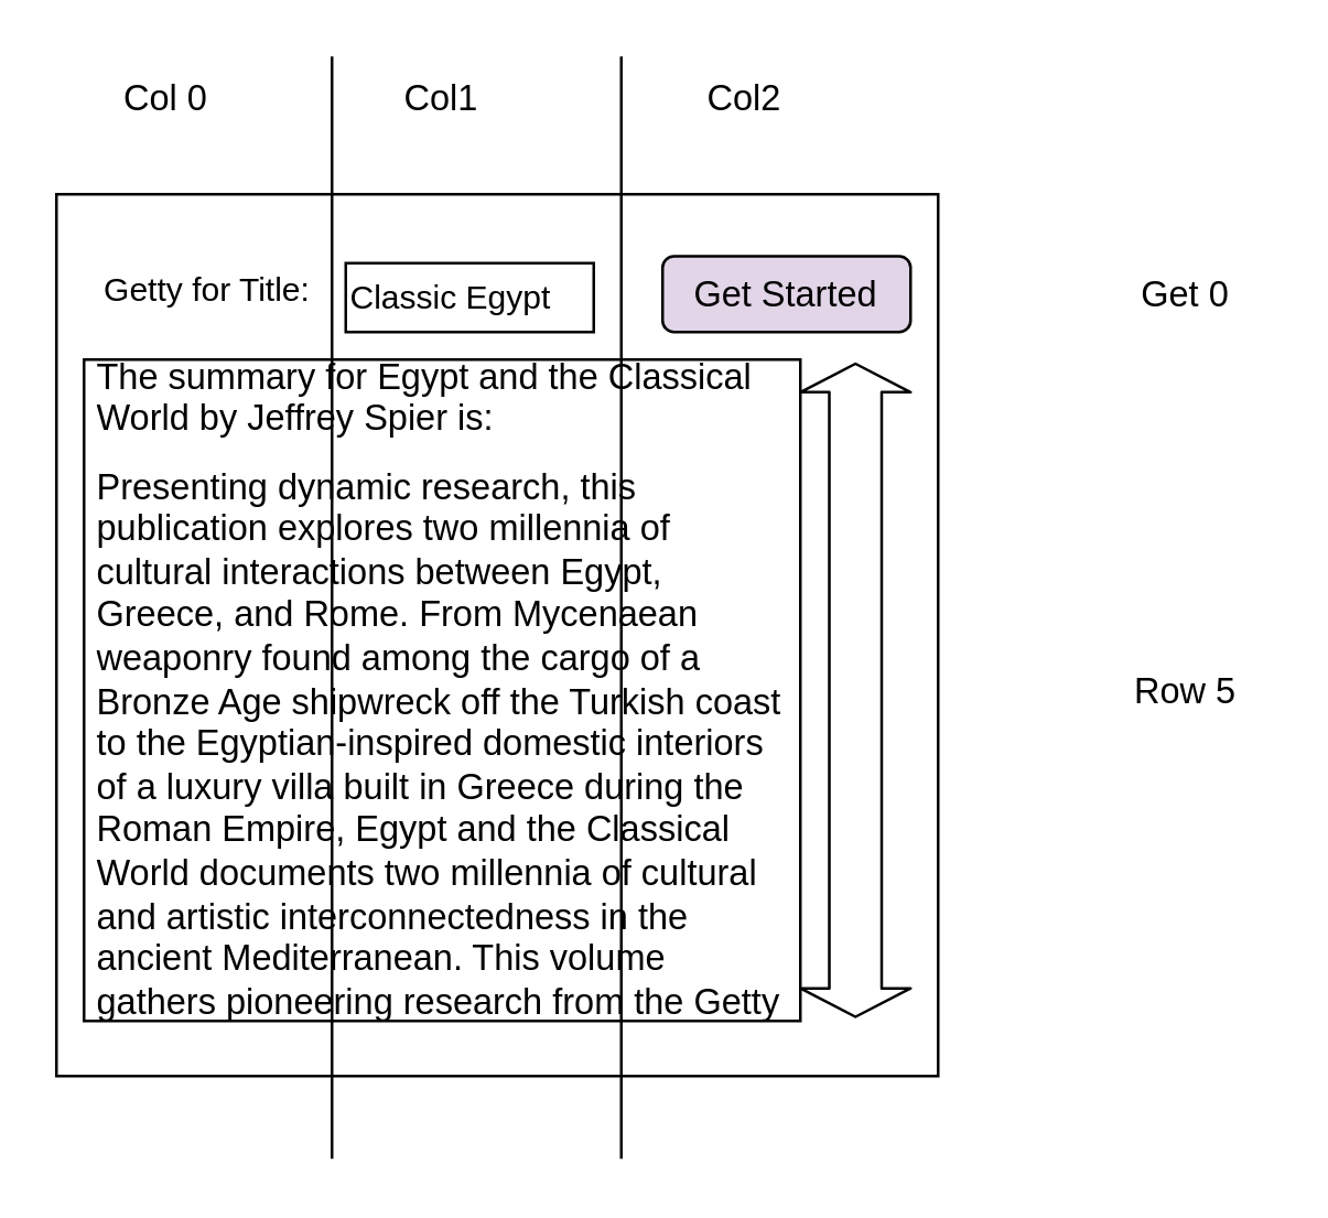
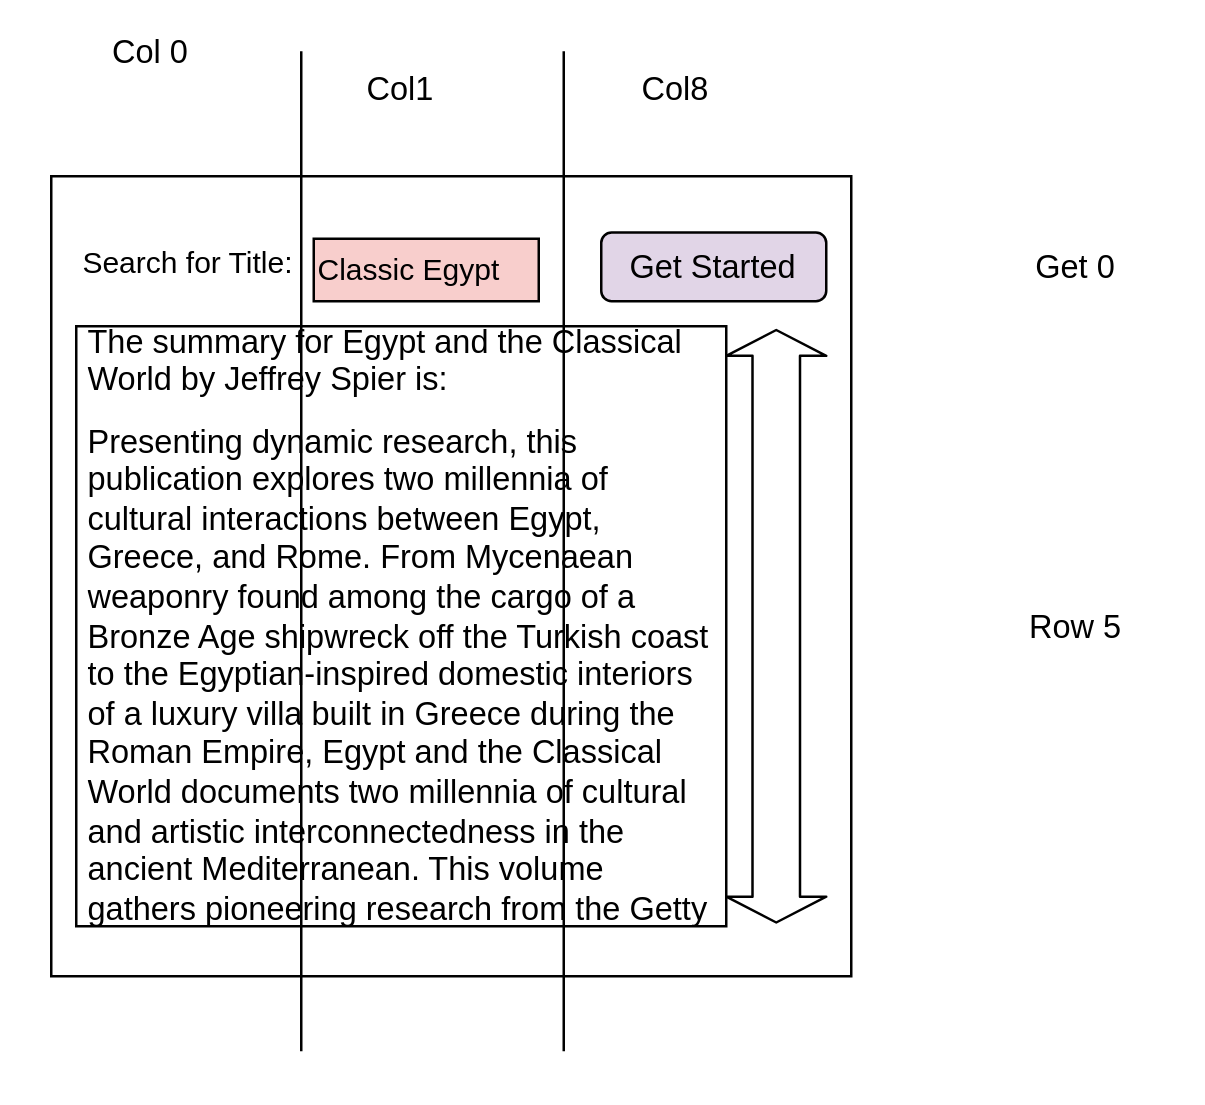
- <mxCell id="10" value="Col 0" style="text;html=1;strokeColor=none;fillColor=none;align=center;verticalAlign=middle;whiteSpace=wrap;rounded=0;fontSize=13;" parent="1" vertex="1"><mxGeometry x="30" y="20" width="60" height="30" as="geometry" /></mxCell>
+ <mxCell id="10" value="Col 0" style="text;html=1;strokeColor=none;fillColor=none;align=center;verticalAlign=middle;whiteSpace=wrap;rounded=0;fontSize=13;" parent="1" vertex="1"><mxGeometry x="30" y="5" width="60" height="30" as="geometry" /></mxCell>
- <mxCell id="12" value="Col2" style="text;html=1;strokeColor=none;fillColor=none;align=center;verticalAlign=middle;whiteSpace=wrap;rounded=0;fontSize=13;" parent="1" vertex="1"><mxGeometry x="240" y="20" width="60" height="30" as="geometry" /></mxCell>
+ <mxCell id="12" value="Col8" style="text;html=1;strokeColor=none;fillColor=none;align=center;verticalAlign=middle;whiteSpace=wrap;rounded=0;fontSize=13;" parent="1" vertex="1"><mxGeometry x="240" y="20" width="60" height="30" as="geometry" /></mxCell>
- <mxCell id="3" value="Getty for Title:" style="text;html=1;strokeColor=none;fillColor=none;align=center;verticalAlign=middle;whiteSpace=wrap;rounded=0;" parent="1" vertex="1"><mxGeometry x="20" y="90" width="110" height="30" as="geometry" /></mxCell>
+ <mxCell id="3" value="Search for Title:" style="text;html=1;strokeColor=none;fillColor=none;align=center;verticalAlign=middle;whiteSpace=wrap;rounded=0;" parent="1" vertex="1"><mxGeometry x="20" y="90" width="110" height="30" as="geometry" /></mxCell>
- <mxCell id="4" value="Classic Egypt" style="rounded=0;whiteSpace=wrap;html=1;align=left;" parent="1" vertex="1"><mxGeometry x="125" y="95" width="90" height="25" as="geometry" /></mxCell>
+ <mxCell id="4" value="Classic Egypt" style="rounded=0;whiteSpace=wrap;html=1;align=left;fillColor=#f8cecc;" parent="1" vertex="1"><mxGeometry x="125" y="95" width="90" height="25" as="geometry" /></mxCell>
